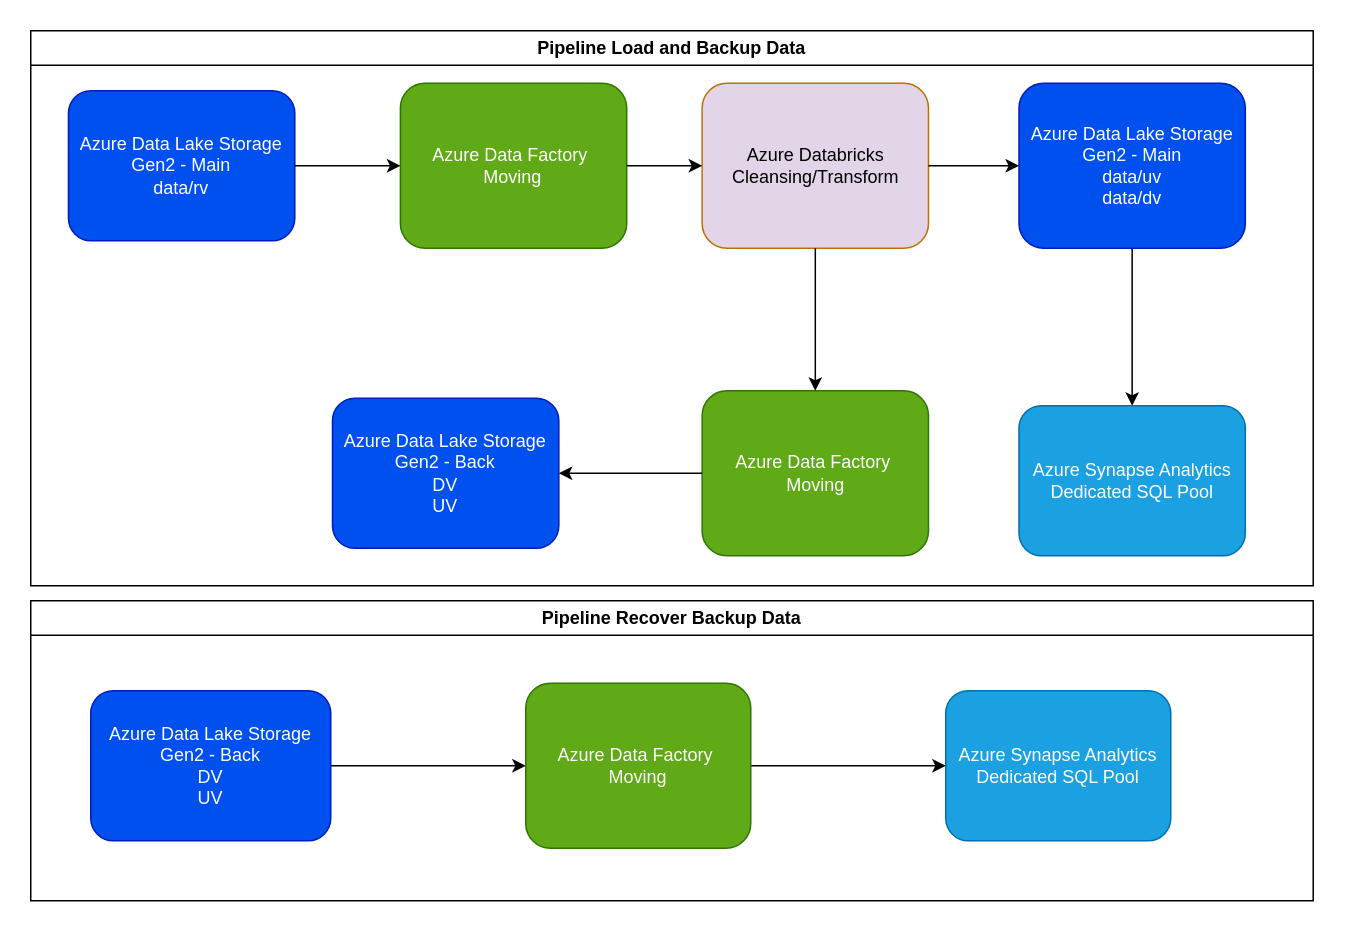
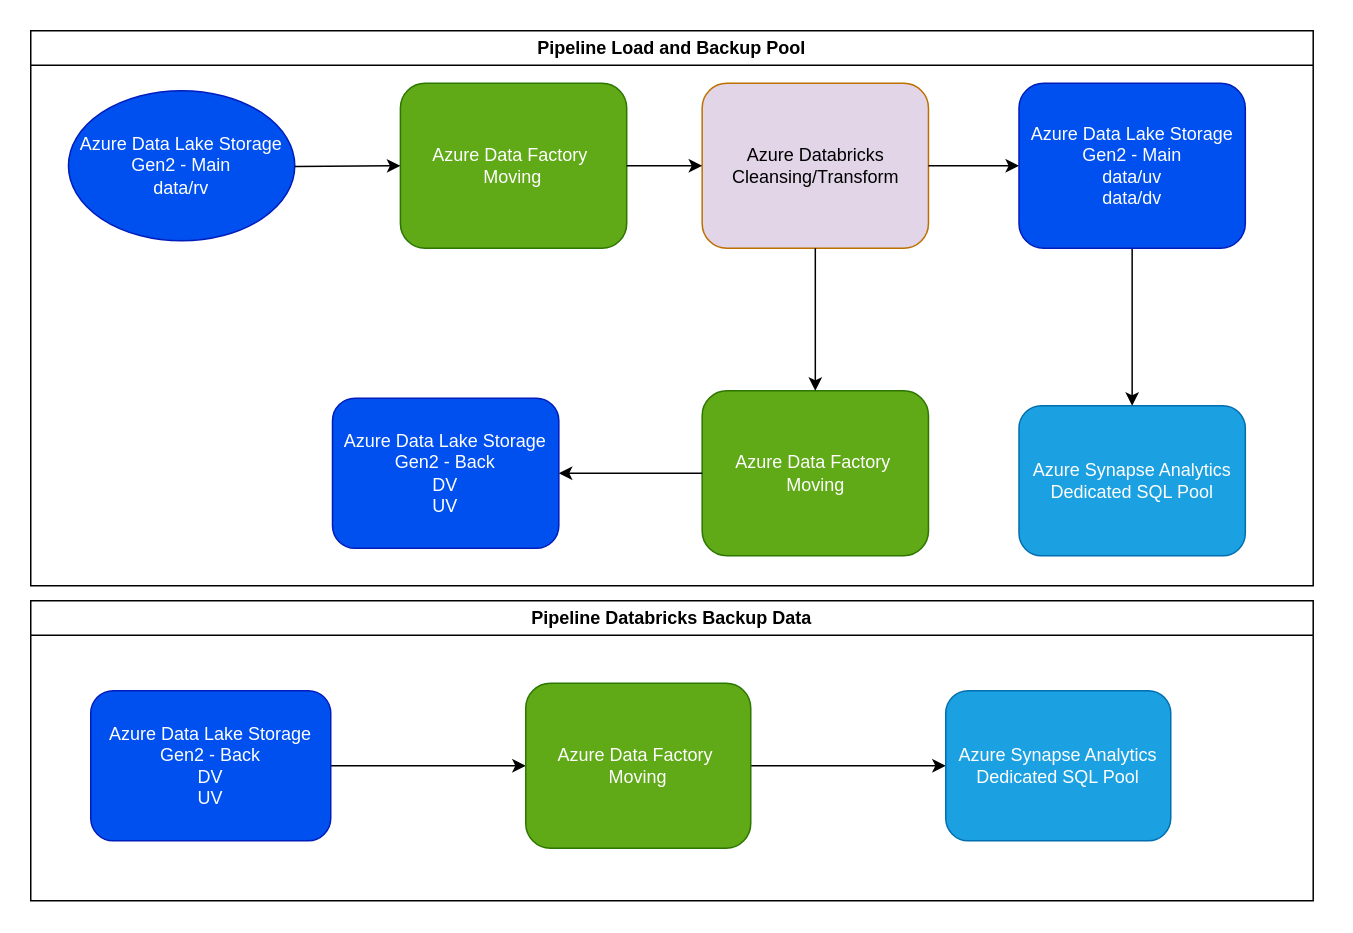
- <mxCell id="3" value="Pipeline Load and Backup Data" style="swimlane;whiteSpace=wrap;html=1;" vertex="1" parent="2"><mxGeometry width="854.971" height="370" as="geometry" /></mxCell>
+ <mxCell id="3" value="Pipeline Load and Backup Pool" style="swimlane;whiteSpace=wrap;html=1;" vertex="1" parent="2"><mxGeometry width="854.971" height="370" as="geometry" /></mxCell>
- <mxCell id="8" value="Azure Data Lake Storage Gen2 - Main&lt;br&gt;data/rv" style="rounded=1;whiteSpace=wrap;html=1;fillColor=#0050ef;fontColor=#ffffff;strokeColor=#001DBC;" parent="2" vertex="1"><mxGeometry x="25.146" y="40" width="150.877" height="100" as="geometry" /></mxCell>
+ <mxCell id="8" value="Azure Data Lake Storage Gen2 - Main&lt;br&gt;data/rv" style="ellipse;whiteSpace=wrap;html=1;fillColor=#0050ef;fontColor=#ffffff;strokeColor=#001DBC;" parent="2" vertex="1"><mxGeometry x="25.146" y="40" width="150.877" height="100" as="geometry" /></mxCell>
- <mxCell id="17" value="Pipeline Recover Backup Data" style="swimlane;whiteSpace=wrap;html=1;" vertex="1" parent="2"><mxGeometry y="380" width="854.97" height="200" as="geometry" /></mxCell>
+ <mxCell id="17" value="Pipeline Databricks Backup Data" style="swimlane;whiteSpace=wrap;html=1;" vertex="1" parent="2"><mxGeometry y="380" width="854.97" height="200" as="geometry" /></mxCell>
